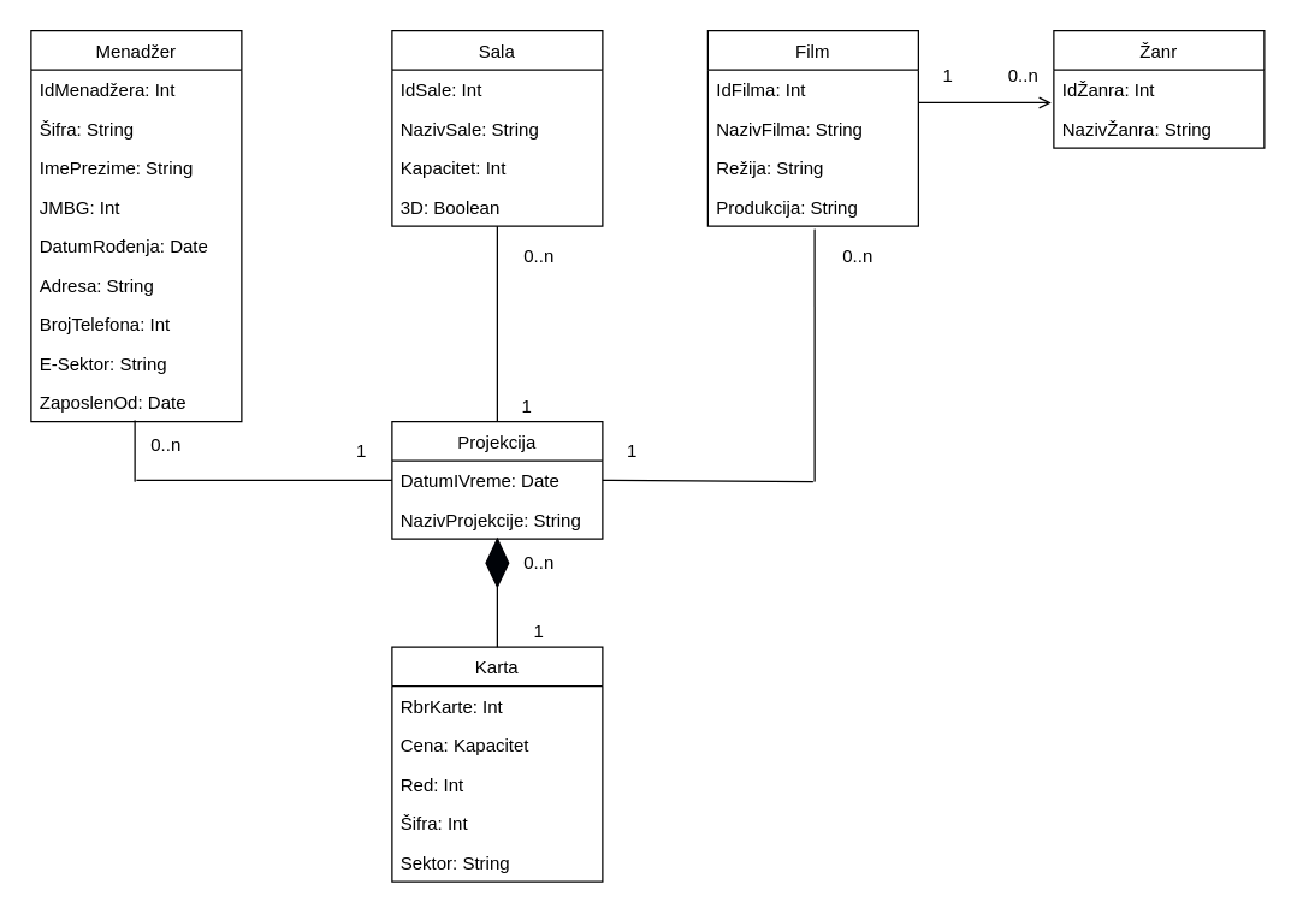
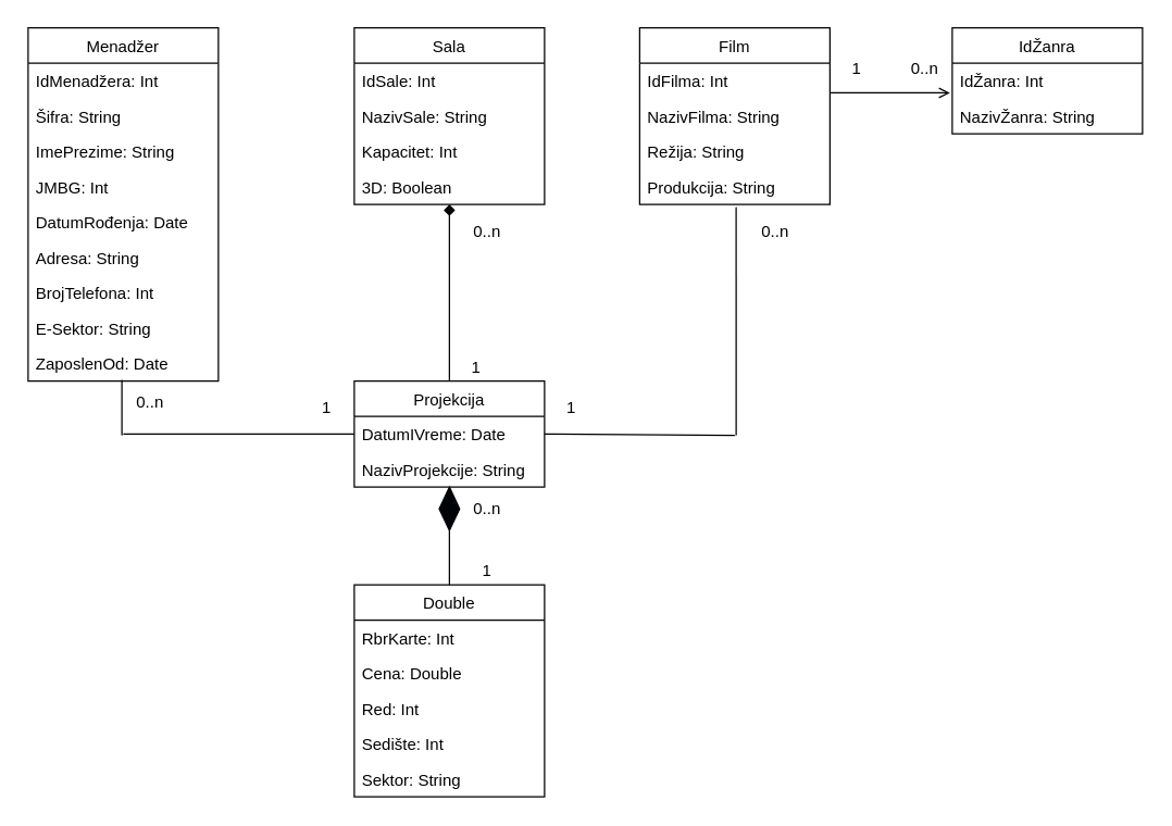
- <mxCell id="31" value="Žanr" style="swimlane;fontStyle=0;childLayout=stackLayout;horizontal=1;startSize=26;fillColor=none;horizontalStack=0;resizeParent=1;resizeParentMax=0;resizeLast=0;collapsible=1;marginBottom=0;" vertex="1" parent="1"><mxGeometry x="700" y="20" width="140" height="78" as="geometry" /></mxCell>
+ <mxCell id="31" value="IdŽanra" style="swimlane;fontStyle=0;childLayout=stackLayout;horizontal=1;startSize=26;fillColor=none;horizontalStack=0;resizeParent=1;resizeParentMax=0;resizeLast=0;collapsible=1;marginBottom=0;" vertex="1" parent="1"><mxGeometry x="700" y="20" width="140" height="78" as="geometry" /></mxCell>
- <mxCell id="39" value="" style="endArrow=none;html=1;entryX=0.5;entryY=1;entryDx=0;entryDy=0;exitX=0.5;exitY=0;exitDx=0;exitDy=0;" edge="1" parent="1" source="22" target="12"><mxGeometry width="50" height="50" relative="1" as="geometry"><mxPoint x="310" y="240" as="sourcePoint" /><mxPoint x="360" y="190" as="targetPoint" /></mxGeometry></mxCell>
+ <mxCell id="39" value="" style="endArrow=diamond;html=1;entryX=0.5;entryY=1;entryDx=0;entryDy=0;exitX=0.5;exitY=0;exitDx=0;exitDy=0;" edge="1" parent="1" source="22" target="12"><mxGeometry width="50" height="50" relative="1" as="geometry"><mxPoint x="310" y="240" as="sourcePoint" /><mxPoint x="360" y="190" as="targetPoint" /></mxGeometry></mxCell>
- <mxCell id="25" value="Karta" style="swimlane;fontStyle=0;childLayout=stackLayout;horizontal=1;startSize=26;fillColor=none;horizontalStack=0;resizeParent=1;resizeParentMax=0;resizeLast=0;collapsible=1;marginBottom=0;" vertex="1" parent="1"><mxGeometry x="260" y="430" width="140" height="156" as="geometry" /></mxCell>
+ <mxCell id="25" value="Double" style="swimlane;fontStyle=0;childLayout=stackLayout;horizontal=1;startSize=26;fillColor=none;horizontalStack=0;resizeParent=1;resizeParentMax=0;resizeLast=0;collapsible=1;marginBottom=0;" vertex="1" parent="1"><mxGeometry x="260" y="430" width="140" height="156" as="geometry" /></mxCell>
- <mxCell id="27" value="Cena: Kapacitet" style="text;strokeColor=none;fillColor=none;align=left;verticalAlign=top;spacingLeft=4;spacingRight=4;overflow=hidden;rotatable=0;points=[[0,0.5],[1,0.5]];portConstraint=eastwest;" vertex="1" parent="25"><mxGeometry y="52" width="140" height="26" as="geometry" /></mxCell>
+ <mxCell id="27" value="Cena: Double" style="text;strokeColor=none;fillColor=none;align=left;verticalAlign=top;spacingLeft=4;spacingRight=4;overflow=hidden;rotatable=0;points=[[0,0.5],[1,0.5]];portConstraint=eastwest;" vertex="1" parent="25"><mxGeometry y="52" width="140" height="26" as="geometry" /></mxCell>
- <mxCell id="29" value="Šifra: Int" style="text;strokeColor=none;fillColor=none;align=left;verticalAlign=top;spacingLeft=4;spacingRight=4;overflow=hidden;rotatable=0;points=[[0,0.5],[1,0.5]];portConstraint=eastwest;" vertex="1" parent="25"><mxGeometry y="104" width="140" height="26" as="geometry" /></mxCell>
+ <mxCell id="29" value="Sedište: Int" style="text;strokeColor=none;fillColor=none;align=left;verticalAlign=top;spacingLeft=4;spacingRight=4;overflow=hidden;rotatable=0;points=[[0,0.5],[1,0.5]];portConstraint=eastwest;" vertex="1" parent="25"><mxGeometry y="104" width="140" height="26" as="geometry" /></mxCell>
